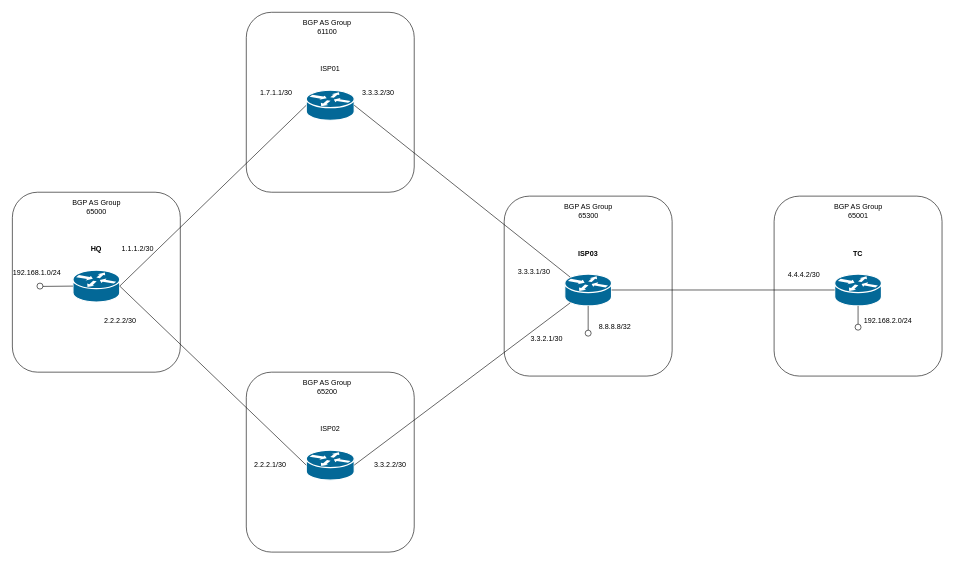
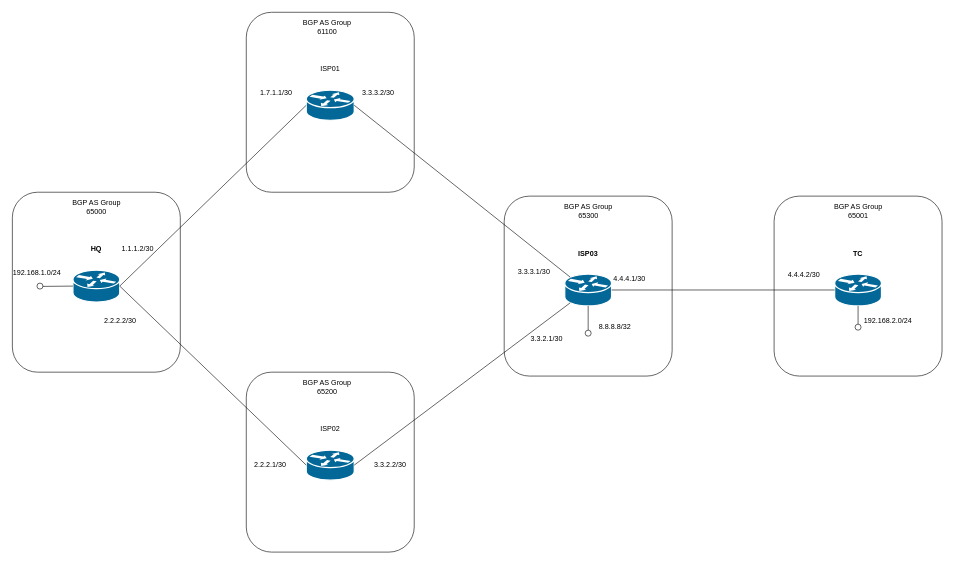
+ <mxCell id="46" value="4.4.4.1/30" style="text;html=1;align=center;verticalAlign=middle;whiteSpace=wrap;rounded=0;" vertex="1" parent="1"><mxGeometry x="1019" y="450" width="60" height="30" as="geometry" /></mxCell>
